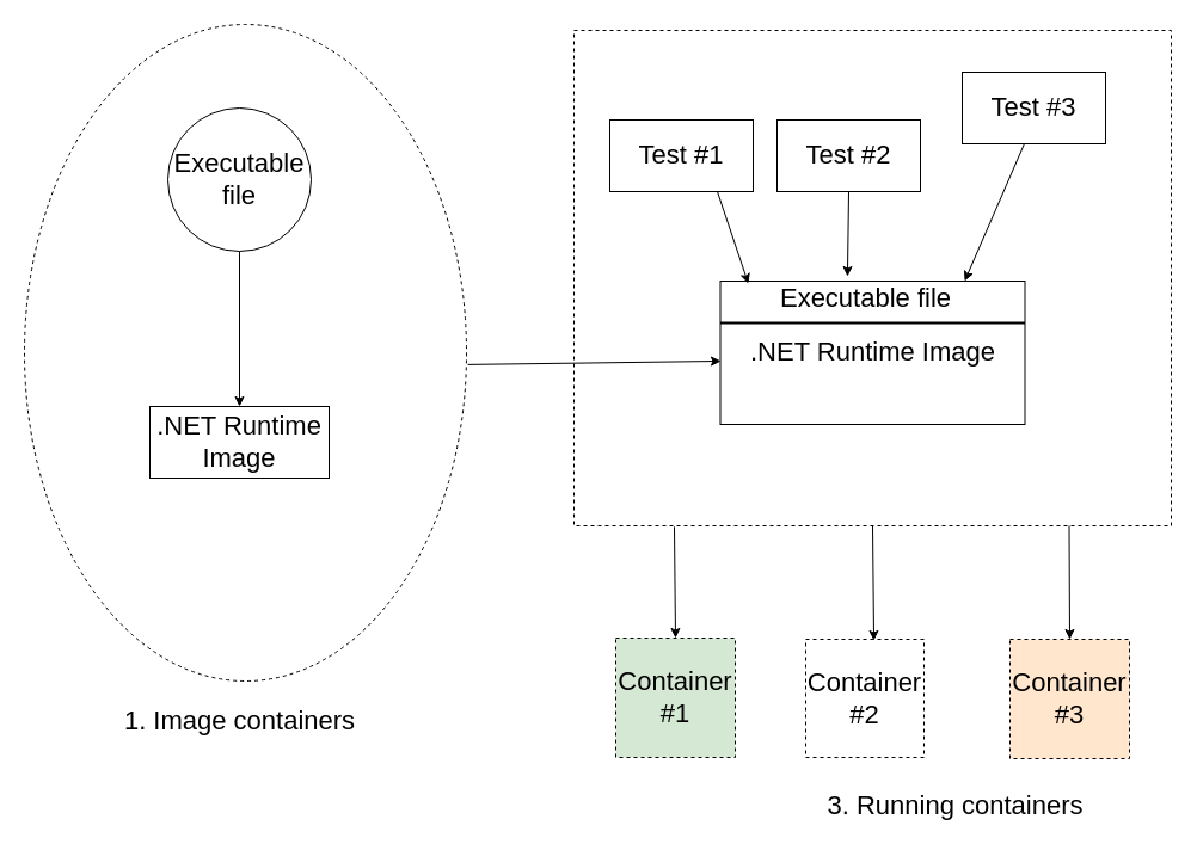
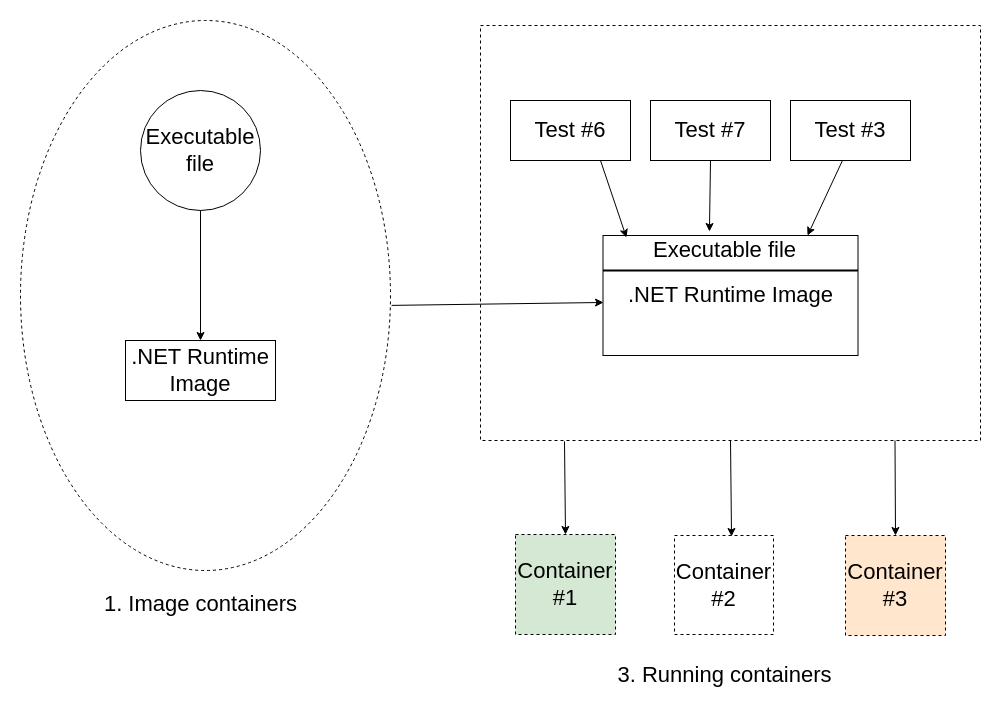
- <mxCell id="8" value="Test #3" style="rounded=0;whiteSpace=wrap;html=1;fontSize=22;" vertex="1" parent="1"><mxGeometry x="805" y="60" width="120" height="60" as="geometry" /></mxCell>
+ <mxCell id="8" value="Test #3" style="rounded=0;whiteSpace=wrap;html=1;fontSize=22;" vertex="1" parent="1"><mxGeometry x="790" y="100" width="120" height="60" as="geometry" /></mxCell>
- <mxCell id="6" value="Test #1" style="rounded=0;whiteSpace=wrap;html=1;fontSize=22;" vertex="1" parent="1"><mxGeometry x="510" y="100" width="120" height="60" as="geometry" /></mxCell>
+ <mxCell id="6" value="Test #6" style="rounded=0;whiteSpace=wrap;html=1;fontSize=22;" vertex="1" parent="1"><mxGeometry x="510" y="100" width="120" height="60" as="geometry" /></mxCell>
- <mxCell id="7" value="Test #2" style="rounded=0;whiteSpace=wrap;html=1;fontSize=22;" vertex="1" parent="1"><mxGeometry x="650" y="100" width="120" height="60" as="geometry" /></mxCell>
+ <mxCell id="7" value="Test #7" style="rounded=0;whiteSpace=wrap;html=1;fontSize=22;" vertex="1" parent="1"><mxGeometry x="650" y="100" width="120" height="60" as="geometry" /></mxCell>
- <mxCell id="16" value="3. Running containers" style="text;html=1;align=center;verticalAlign=middle;resizable=0;points=[];autosize=1;fontSize=22;" vertex="1" parent="1"><mxGeometry x="683.5" y="660" width="230" height="30" as="geometry" /></mxCell>
+ <mxCell id="16" value="3. Running containers" style="text;html=1;align=center;verticalAlign=middle;resizable=0;points=[];autosize=1;fontSize=22;" vertex="1" parent="1"><mxGeometry x="608.5" y="660" width="230" height="30" as="geometry" /></mxCell>
